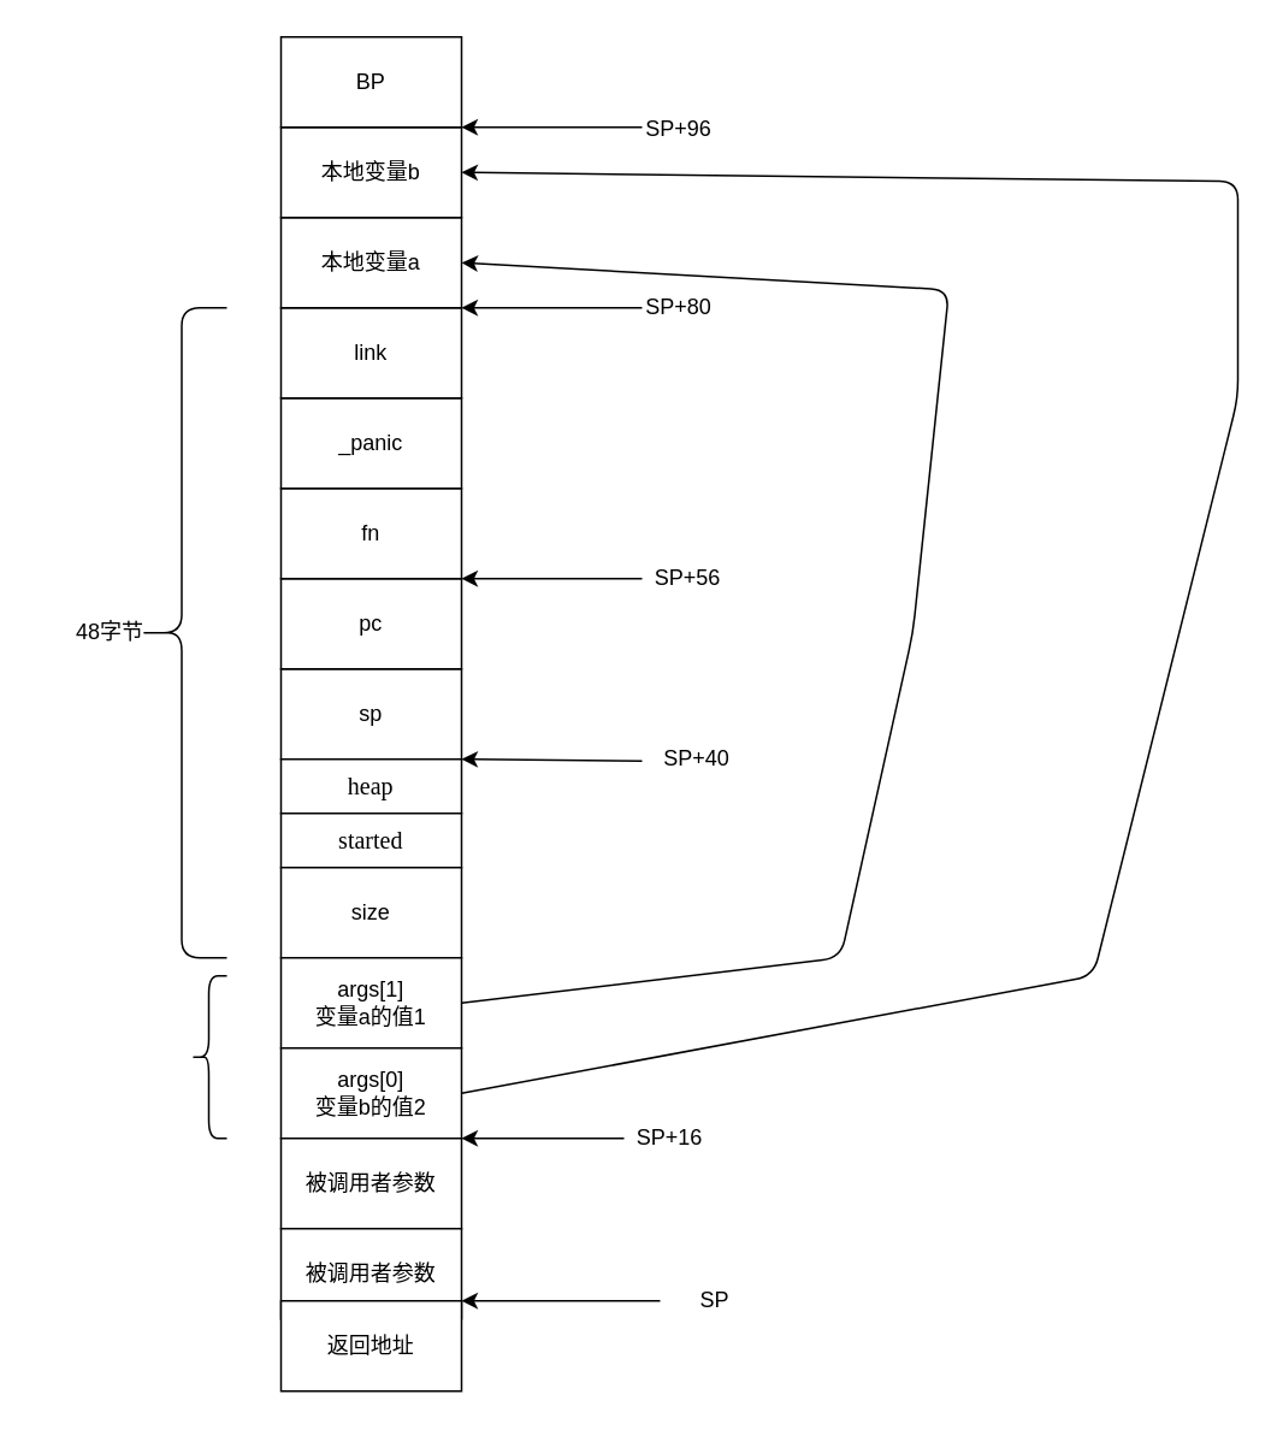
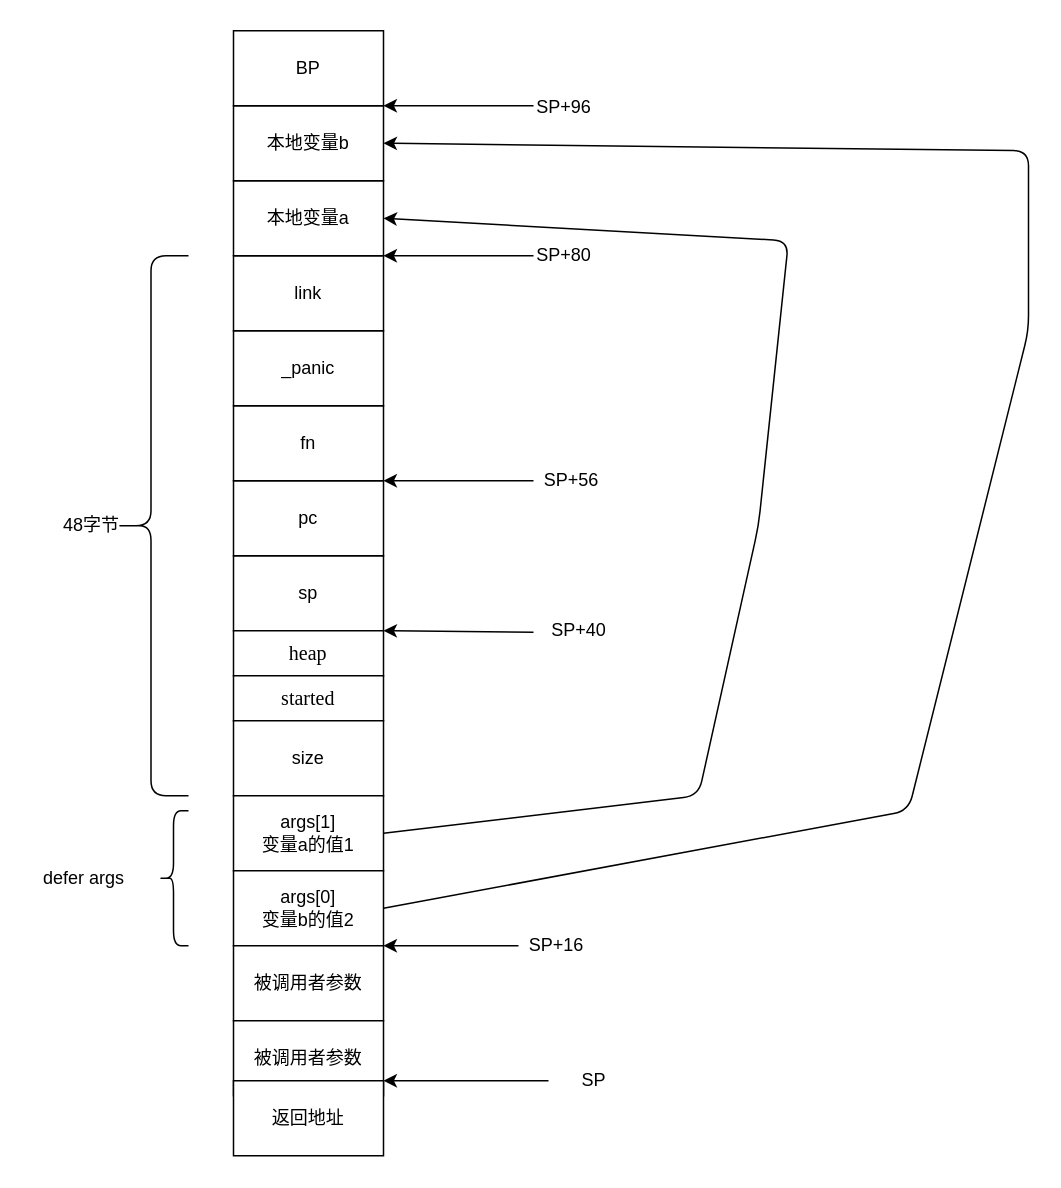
+ <mxCell id="45" value="defer args" style="text;html=1;align=center;verticalAlign=middle;resizable=0;points=[];autosize=1;" vertex="1" parent="1"><mxGeometry x="20" y="575" width="70" height="20" as="geometry" /></mxCell>
